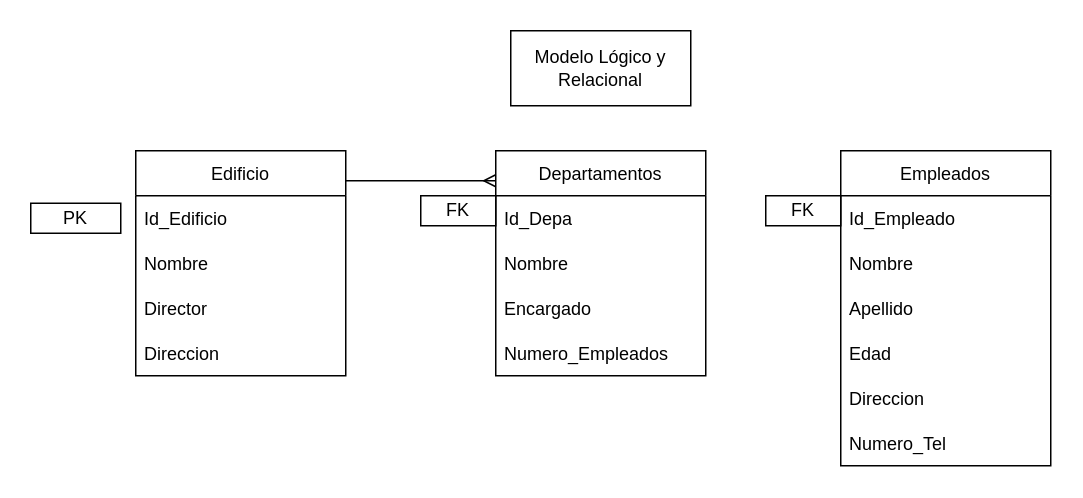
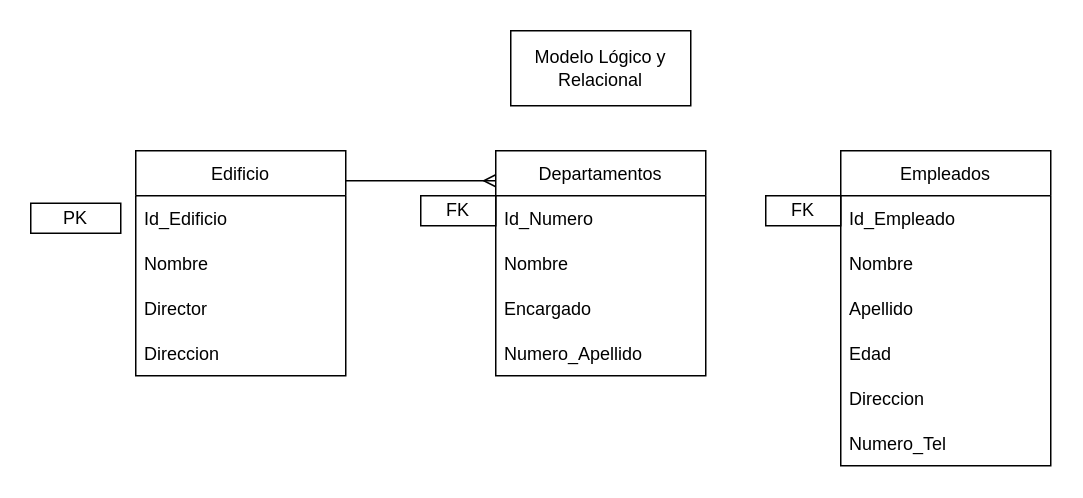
- <mxCell id="8" value="Id_Depa" style="text;strokeColor=none;fillColor=none;align=left;verticalAlign=middle;spacingLeft=4;spacingRight=4;overflow=hidden;points=[[0,0.5],[1,0.5]];portConstraint=eastwest;rotatable=0;" vertex="1" parent="7"><mxGeometry y="30" width="140" height="30" as="geometry" /></mxCell>
+ <mxCell id="8" value="Id_Numero" style="text;strokeColor=none;fillColor=none;align=left;verticalAlign=middle;spacingLeft=4;spacingRight=4;overflow=hidden;points=[[0,0.5],[1,0.5]];portConstraint=eastwest;rotatable=0;" vertex="1" parent="7"><mxGeometry y="30" width="140" height="30" as="geometry" /></mxCell>
- <mxCell id="11" value="Numero_Empleados" style="text;strokeColor=none;fillColor=none;align=left;verticalAlign=middle;spacingLeft=4;spacingRight=4;overflow=hidden;points=[[0,0.5],[1,0.5]];portConstraint=eastwest;rotatable=0;" vertex="1" parent="7"><mxGeometry y="120" width="140" height="30" as="geometry" /></mxCell>
+ <mxCell id="11" value="Numero_Apellido" style="text;strokeColor=none;fillColor=none;align=left;verticalAlign=middle;spacingLeft=4;spacingRight=4;overflow=hidden;points=[[0,0.5],[1,0.5]];portConstraint=eastwest;rotatable=0;" vertex="1" parent="7"><mxGeometry y="120" width="140" height="30" as="geometry" /></mxCell>
